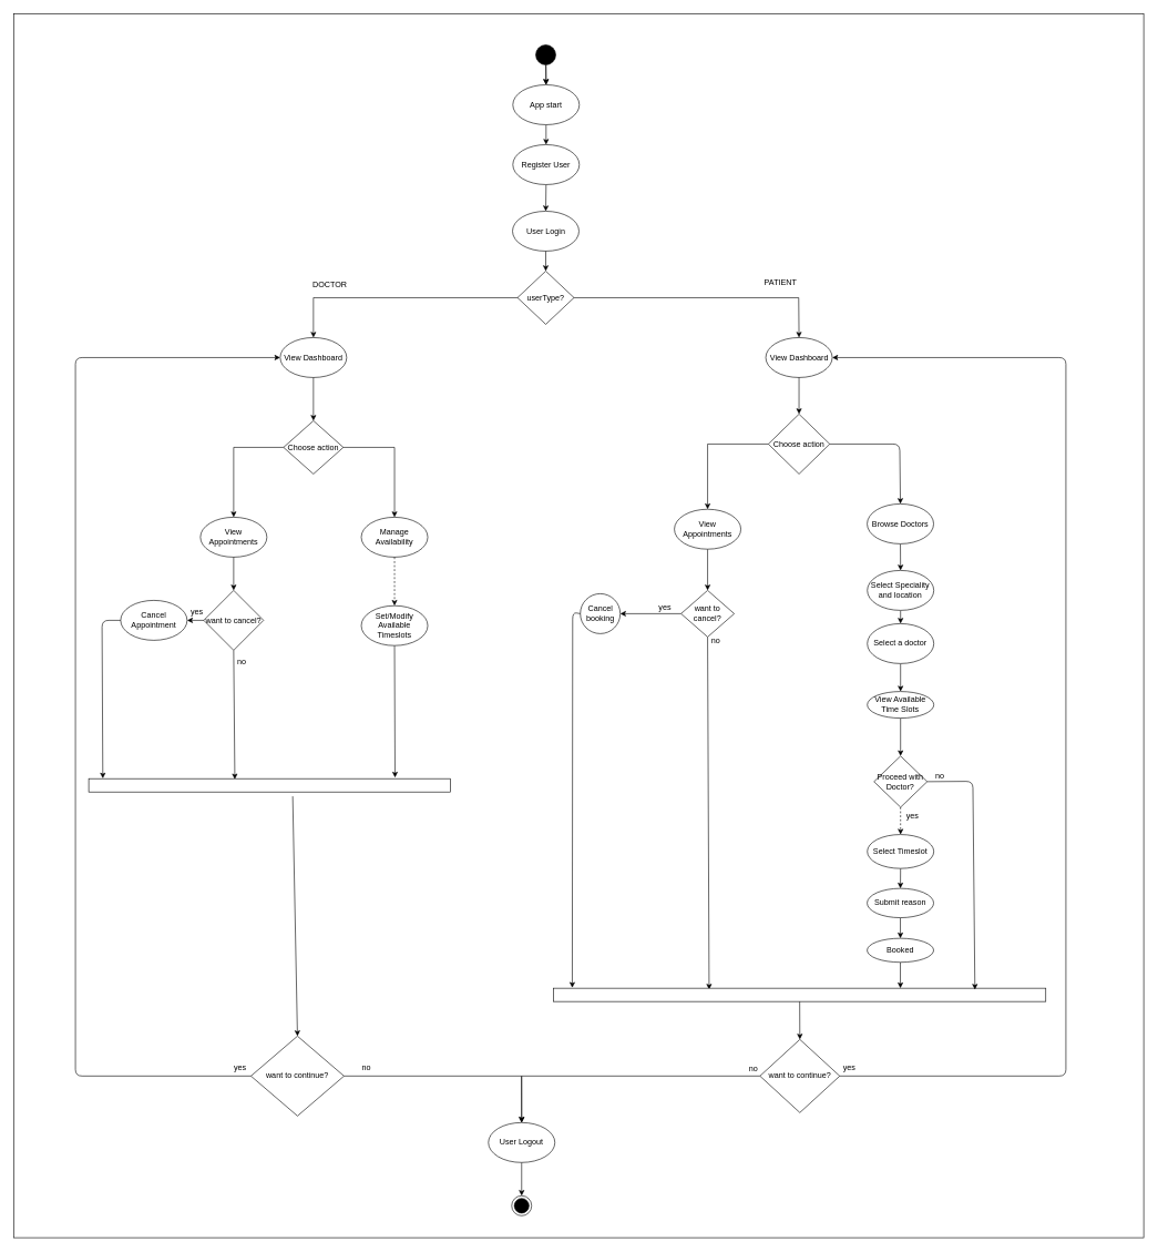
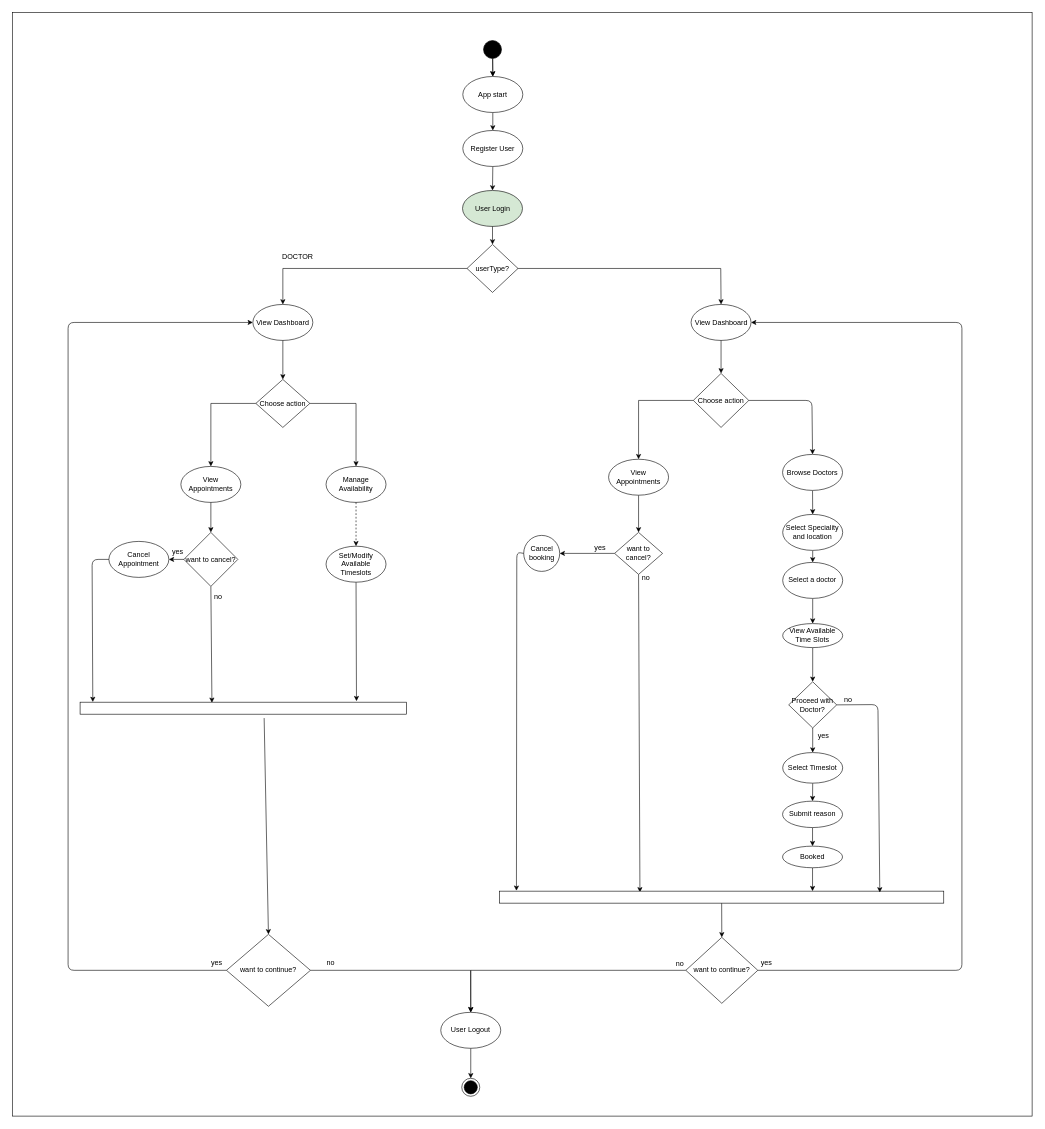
- <mxCell id="7" value="User Login" style="ellipse;whiteSpace=wrap;html=1;" vertex="1" parent="1"><mxGeometry x="770.5" y="317" width="100" height="60" as="geometry" /></mxCell>
+ <mxCell id="7" value="User Login" style="ellipse;whiteSpace=wrap;html=1;fillColor=#d5e8d4;" vertex="1" parent="1"><mxGeometry x="770.5" y="317" width="100" height="60" as="geometry" /></mxCell>
- <mxCell id="11" value="PATIENT" style="text;html=1;align=center;verticalAlign=middle;whiteSpace=wrap;rounded=0;" vertex="1" parent="1"><mxGeometry x="1144" y="417" width="60" height="15" as="geometry" /></mxCell>
- <mxCell id="74" style="edgeStyle=none;html=1;exitX=1;exitY=0.5;exitDx=0;exitDy=0;entryX=0.5;entryY=0;entryDx=0;entryDy=0;dashed=1;" edge="1" parent="1" source="75" target="77"><mxGeometry relative="1" as="geometry" /></mxCell>
+ <mxCell id="74" style="edgeStyle=none;html=1;exitX=1;exitY=0.5;exitDx=0;exitDy=0;entryX=0.5;entryY=0;entryDx=0;entryDy=0;" edge="1" parent="1" source="75" target="77"><mxGeometry relative="1" as="geometry" /></mxCell>
